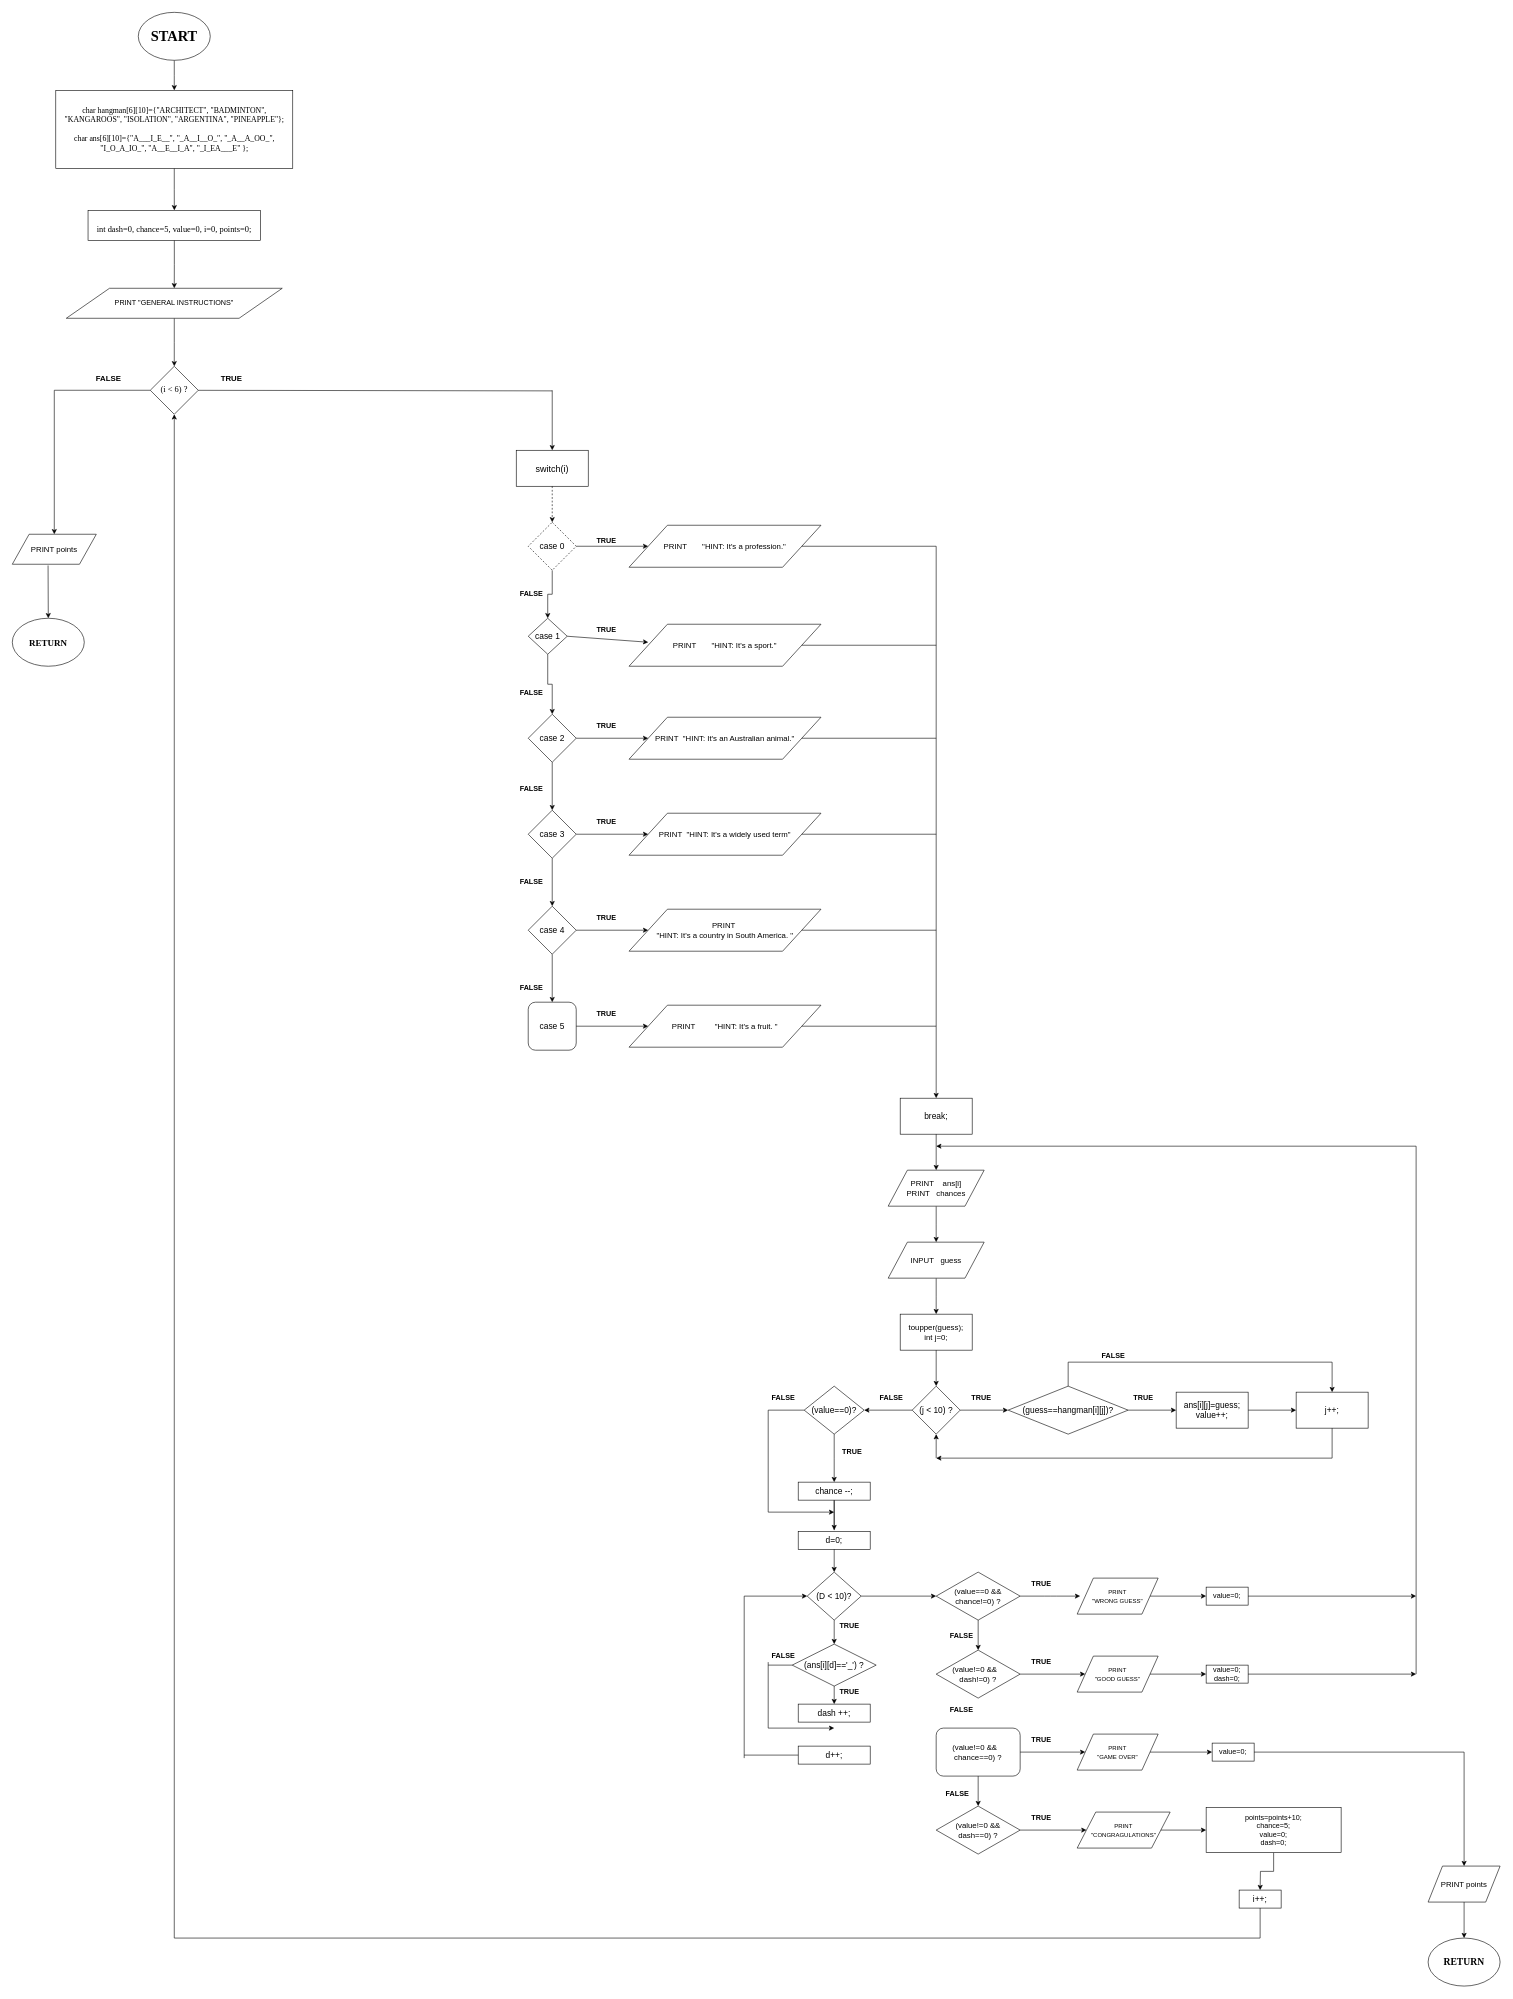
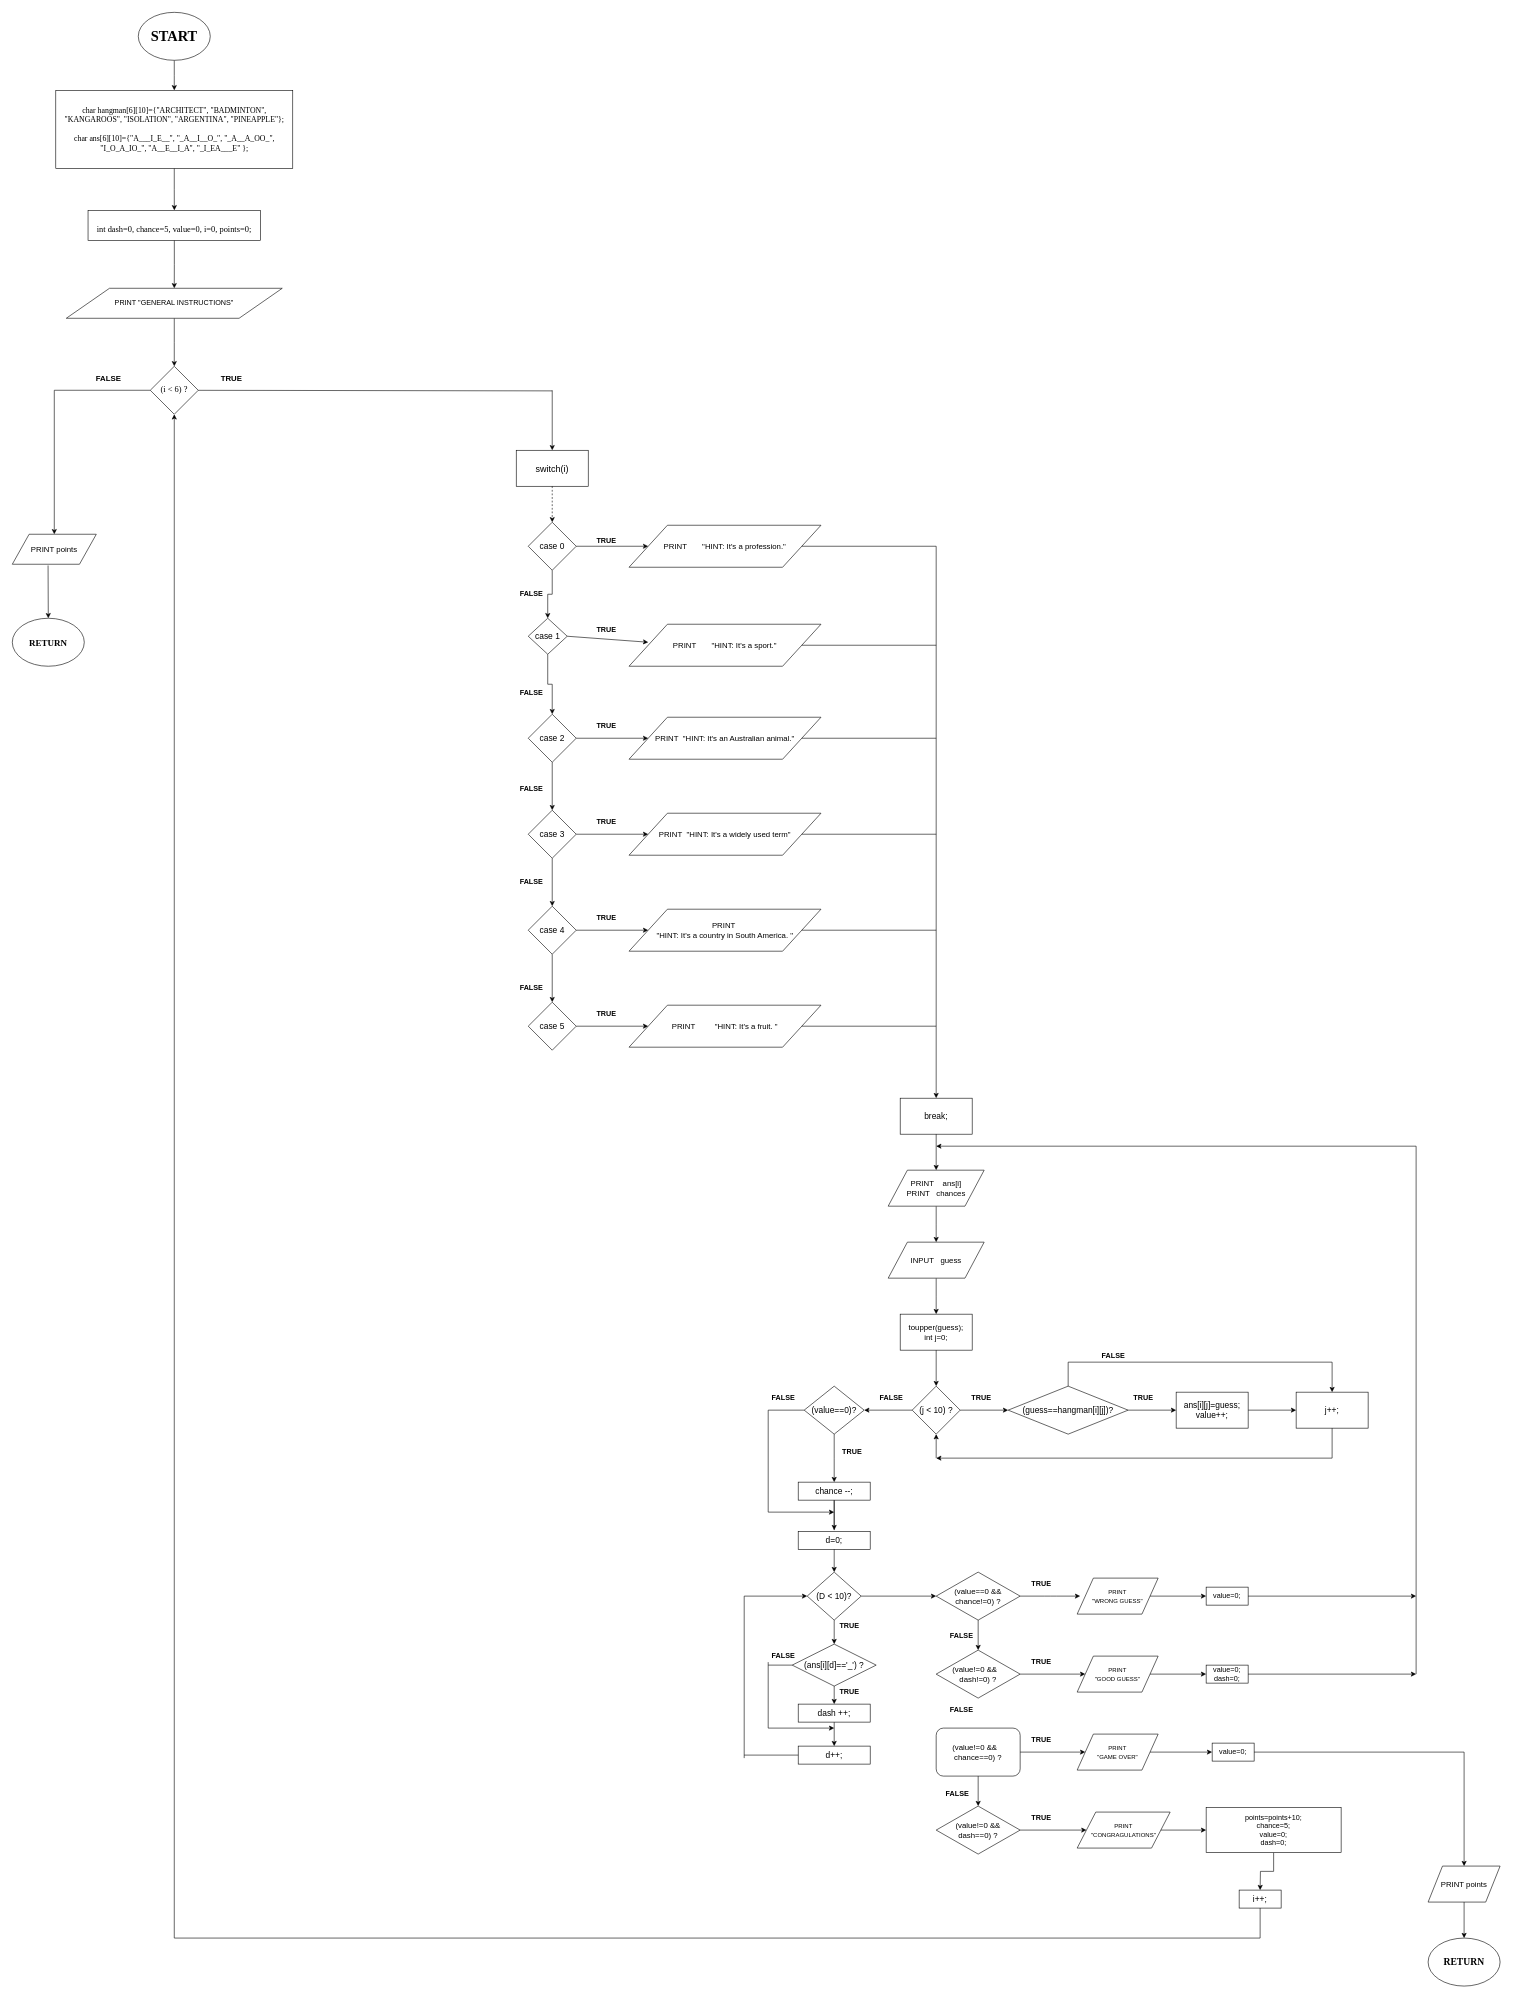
- <mxCell id="20" value="&lt;font style=&quot;font-size: 14px&quot;&gt;case 0&lt;/font&gt;" style="rhombus;whiteSpace=wrap;html=1;dashed=1;" vertex="1" parent="1"><mxGeometry x="880" y="870" width="80" height="80" as="geometry" /></mxCell>
+ <mxCell id="20" value="&lt;font style=&quot;font-size: 14px&quot;&gt;case 0&lt;/font&gt;" style="rhombus;whiteSpace=wrap;html=1;" vertex="1" parent="1"><mxGeometry x="880" y="870" width="80" height="80" as="geometry" /></mxCell>
- <mxCell id="29" value="&lt;font style=&quot;font-size: 14px&quot;&gt;case 5&lt;/font&gt;" style="whiteSpace=wrap;html=1;rounded=1;" vertex="1" parent="1"><mxGeometry x="880" y="1670" width="80" height="80" as="geometry" /></mxCell>
+ <mxCell id="29" value="&lt;font style=&quot;font-size: 14px&quot;&gt;case 5&lt;/font&gt;" style="rhombus;whiteSpace=wrap;html=1;" vertex="1" parent="1"><mxGeometry x="880" y="1670" width="80" height="80" as="geometry" /></mxCell>
+ <mxCell id="91" value="" style="edgeStyle=orthogonalEdgeStyle;rounded=0;orthogonalLoop=1;jettySize=auto;html=1;" edge="1" parent="1" source="92" target="93"><mxGeometry relative="1" as="geometry" /></mxCell>
